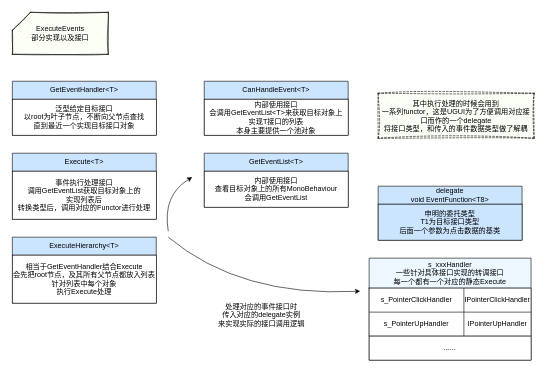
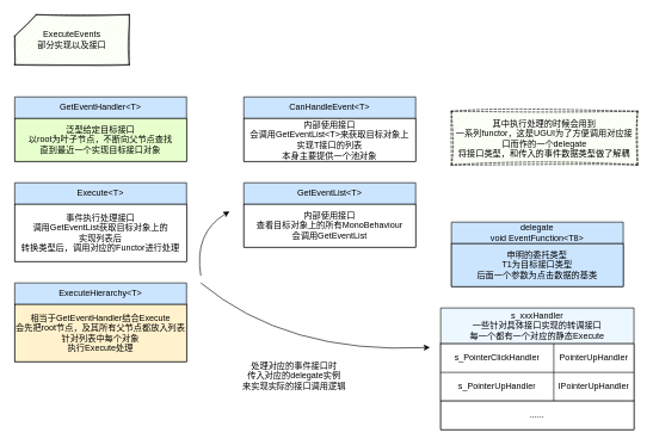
- <mxCell id="3" value="泛型给定目标接口&lt;br&gt;以root为叶子节点，不断向父节点查找&lt;br&gt;直到最近一个实现目标接口对象" style="rounded=0;whiteSpace=wrap;html=1;" parent="2" vertex="1"><mxGeometry y="30" width="240" height="60" as="geometry" /></mxCell>
+ <mxCell id="3" value="泛型给定目标接口&lt;br&gt;以root为叶子节点，不断向父节点查找&lt;br&gt;直到最近一个实现目标接口对象" style="rounded=0;whiteSpace=wrap;html=1;fillColor=#e6ffcc;" parent="2" vertex="1"><mxGeometry y="30" width="240" height="60" as="geometry" /></mxCell>
- <mxCell id="12" value="相当于GetEventHandler结合Execute&lt;br&gt;会先把root节点，及其所有父节点都放入列表&lt;br&gt;针对列表中每个对象&lt;br&gt;执行Execute处理" style="rounded=0;whiteSpace=wrap;html=1;" parent="11" vertex="1"><mxGeometry y="30" width="240" height="80" as="geometry" /></mxCell>
+ <mxCell id="12" value="相当于GetEventHandler结合Execute&lt;br&gt;会先把root节点，及其所有父节点都放入列表&lt;br&gt;针对列表中每个对象&lt;br&gt;执行Execute处理" style="rounded=0;whiteSpace=wrap;html=1;fillColor=#fff2cc;" parent="11" vertex="1"><mxGeometry y="30" width="240" height="80" as="geometry" /></mxCell>
- <mxCell id="20" value="IPointerClickHandler" style="shape=partialRectangle;html=1;whiteSpace=wrap;connectable=0;strokeColor=inherit;overflow=hidden;fillColor=none;top=0;left=0;bottom=0;right=0;pointerEvents=1;" vertex="1" parent="18"><mxGeometry x="158" width="112" height="40" as="geometry"><mxRectangle width="112" height="40" as="alternateBounds" /></mxGeometry></mxCell>
+ <mxCell id="20" value="PointerUpHandler" style="shape=partialRectangle;html=1;whiteSpace=wrap;connectable=0;strokeColor=inherit;overflow=hidden;fillColor=none;top=0;left=0;bottom=0;right=0;pointerEvents=1;" vertex="1" parent="18"><mxGeometry x="158" width="112" height="40" as="geometry"><mxRectangle width="112" height="40" as="alternateBounds" /></mxGeometry></mxCell>
- <mxCell id="25" value="处理对应的事件接口时&lt;br&gt;传入对应的delegate实例&lt;br&gt;来实现实际的接口调用逻辑" style="text;html=1;align=center;verticalAlign=middle;resizable=0;points=[];autosize=1;strokeColor=none;fillColor=none;" vertex="1" parent="1"><mxGeometry x="350" y="495" width="170" height="60" as="geometry" /></mxCell>
+ <mxCell id="25" value="处理对应的事件接口时&lt;br&gt;传入对应的delegate实例&lt;br&gt;来实现实际的接口调用逻辑" style="text;html=1;align=center;verticalAlign=middle;resizable=0;points=[];autosize=1;strokeColor=none;fillColor=none;" vertex="1" parent="1"><mxGeometry x="325" y="495" width="170" height="60" as="geometry" /></mxCell>
